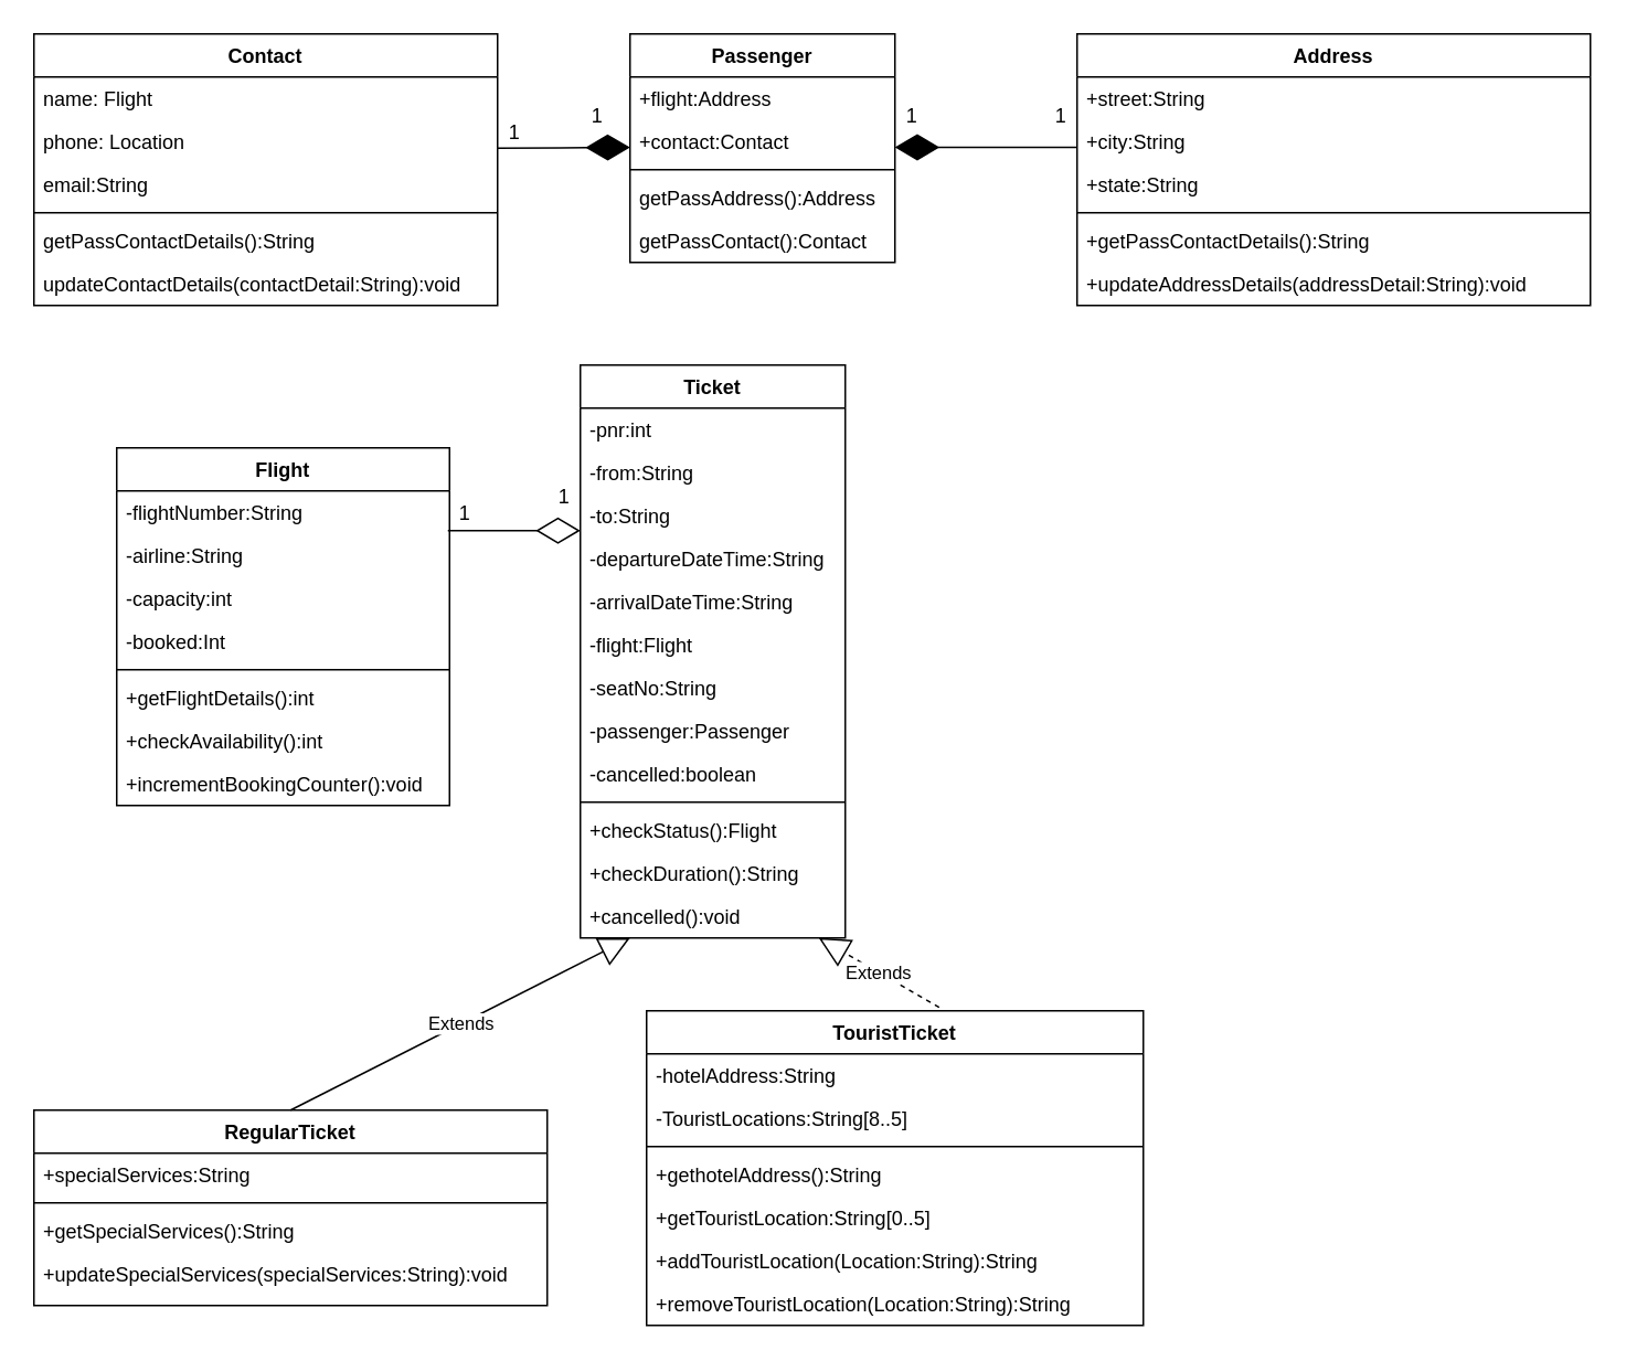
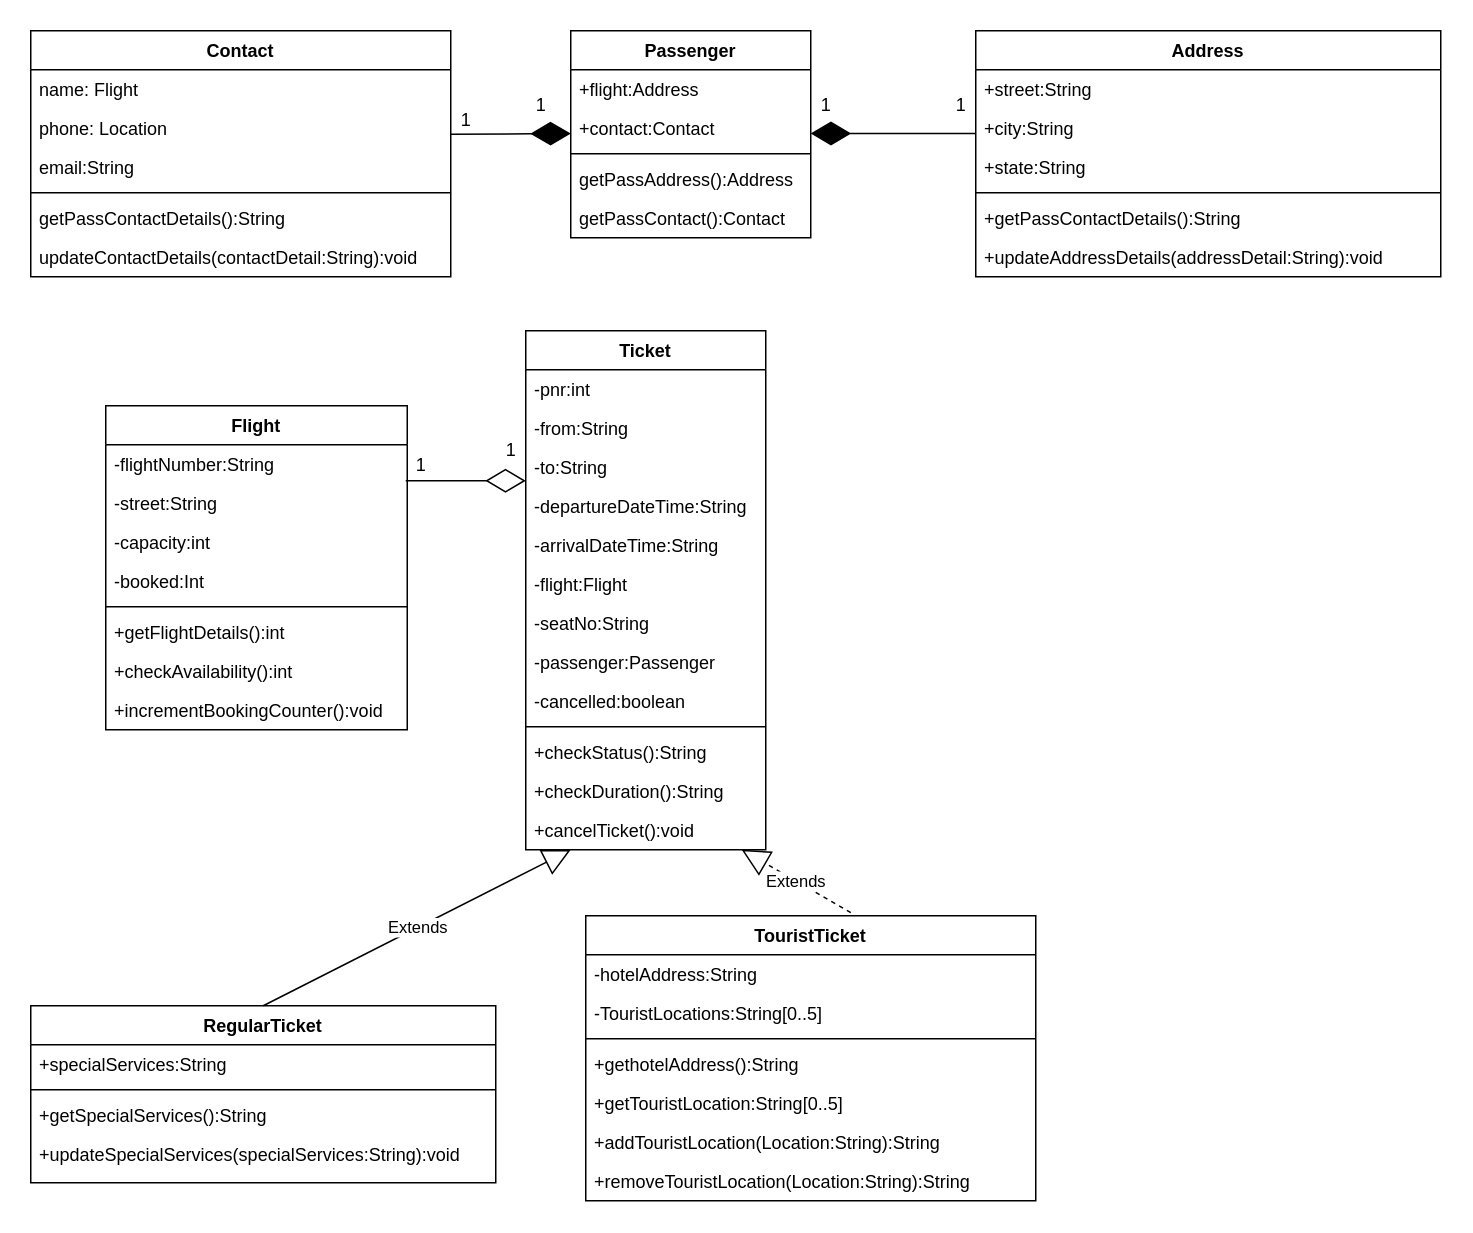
- <mxCell id="39" value="-airline:String" style="text;strokeColor=none;fillColor=none;align=left;verticalAlign=top;spacingLeft=4;spacingRight=4;overflow=hidden;rotatable=0;points=[[0,0.5],[1,0.5]];portConstraint=eastwest;" parent="37" vertex="1"><mxGeometry y="52" width="201" height="26" as="geometry" /></mxCell>
+ <mxCell id="39" value="-street:String" style="text;strokeColor=none;fillColor=none;align=left;verticalAlign=top;spacingLeft=4;spacingRight=4;overflow=hidden;rotatable=0;points=[[0,0.5],[1,0.5]];portConstraint=eastwest;" parent="37" vertex="1"><mxGeometry y="52" width="201" height="26" as="geometry" /></mxCell>
- <mxCell id="34" value="+checkStatus():Flight" style="text;strokeColor=none;fillColor=none;align=left;verticalAlign=top;spacingLeft=4;spacingRight=4;overflow=hidden;rotatable=0;points=[[0,0.5],[1,0.5]];portConstraint=eastwest;" parent="23" vertex="1"><mxGeometry y="268" width="160" height="26" as="geometry" /></mxCell>
+ <mxCell id="34" value="+checkStatus():String" style="text;strokeColor=none;fillColor=none;align=left;verticalAlign=top;spacingLeft=4;spacingRight=4;overflow=hidden;rotatable=0;points=[[0,0.5],[1,0.5]];portConstraint=eastwest;" parent="23" vertex="1"><mxGeometry y="268" width="160" height="26" as="geometry" /></mxCell>
- <mxCell id="36" value="+cancelled():void" style="text;strokeColor=none;fillColor=none;align=left;verticalAlign=top;spacingLeft=4;spacingRight=4;overflow=hidden;rotatable=0;points=[[0,0.5],[1,0.5]];portConstraint=eastwest;" parent="23" vertex="1"><mxGeometry y="320" width="160" height="26" as="geometry" /></mxCell>
+ <mxCell id="36" value="+cancelTicket():void" style="text;strokeColor=none;fillColor=none;align=left;verticalAlign=top;spacingLeft=4;spacingRight=4;overflow=hidden;rotatable=0;points=[[0,0.5],[1,0.5]];portConstraint=eastwest;" parent="23" vertex="1"><mxGeometry y="320" width="160" height="26" as="geometry" /></mxCell>
- <mxCell id="53" value="-TouristLocations:String[8..5]" style="text;strokeColor=none;fillColor=none;align=left;verticalAlign=top;spacingLeft=4;spacingRight=4;overflow=hidden;rotatable=0;points=[[0,0.5],[1,0.5]];portConstraint=eastwest;" parent="51" vertex="1"><mxGeometry y="52" width="300" height="26" as="geometry" /></mxCell>
+ <mxCell id="53" value="-TouristLocations:String[0..5]" style="text;strokeColor=none;fillColor=none;align=left;verticalAlign=top;spacingLeft=4;spacingRight=4;overflow=hidden;rotatable=0;points=[[0,0.5],[1,0.5]];portConstraint=eastwest;" parent="51" vertex="1"><mxGeometry y="52" width="300" height="26" as="geometry" /></mxCell>
